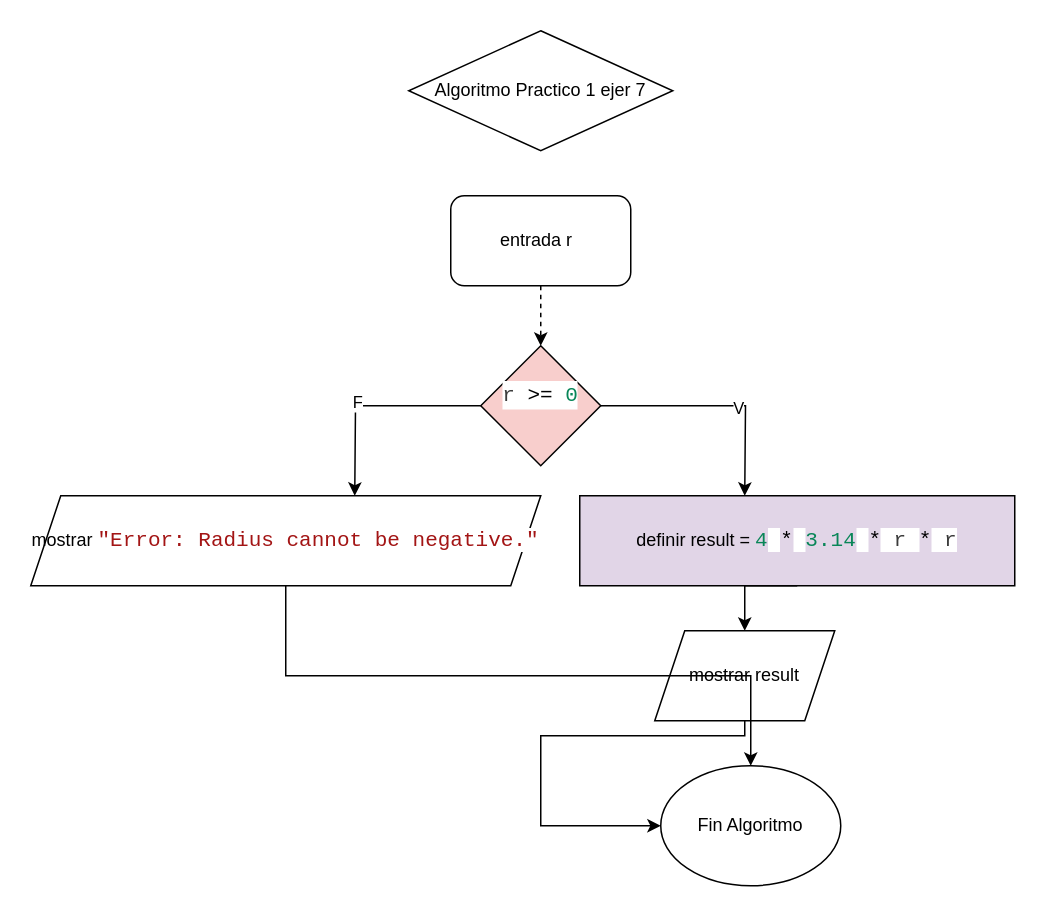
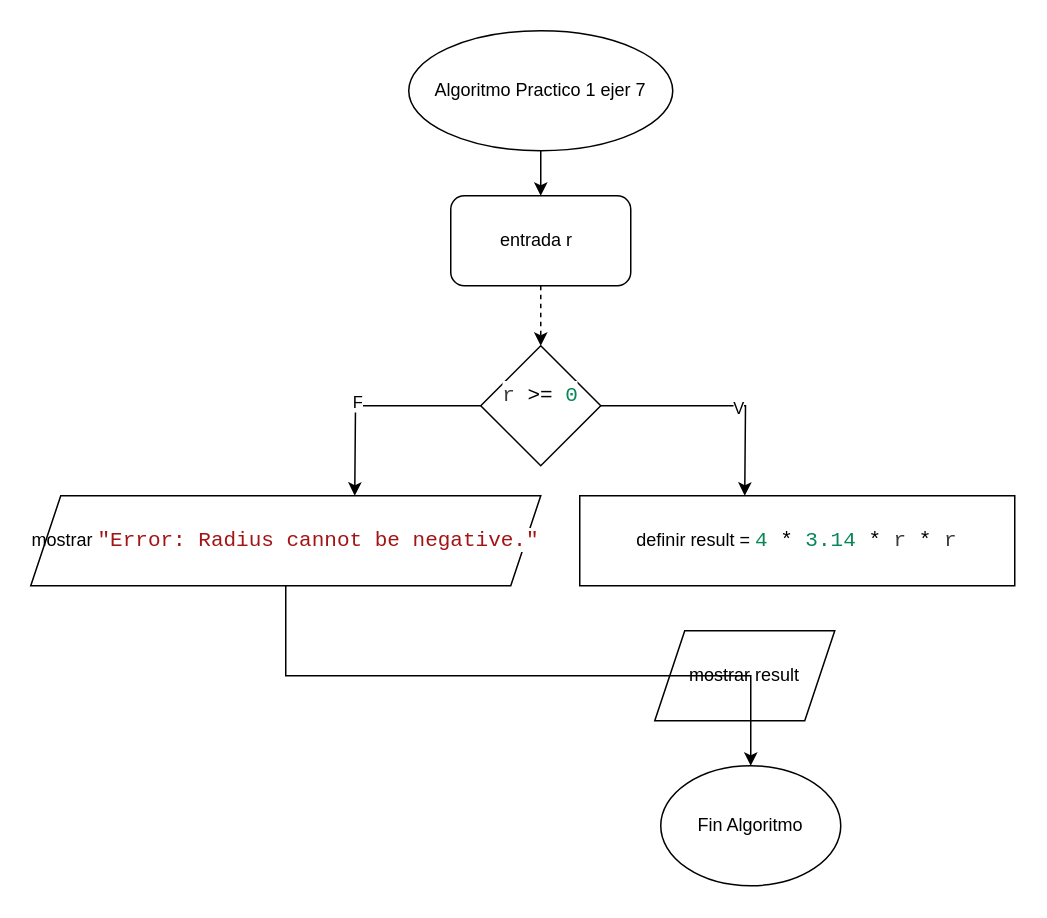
- <mxCell id="3" value="Algoritmo Practico 1 ejer 7" style="rhombus;whiteSpace=wrap;html=1;" vertex="1" parent="1"><mxGeometry x="272" y="20" width="176" height="80" as="geometry" /></mxCell>
+ <mxCell id="3" value="Algoritmo Practico 1 ejer 7" style="ellipse;whiteSpace=wrap;html=1;" vertex="1" parent="1"><mxGeometry x="272" y="20" width="176" height="80" as="geometry" /></mxCell>
+ <mxCell id="2" style="edgeStyle=orthogonalEdgeStyle;rounded=0;orthogonalLoop=1;jettySize=auto;html=1;exitX=0.5;exitY=1;exitDx=0;exitDy=0;" edge="1" parent="1" source="3" target="5"><mxGeometry relative="1" as="geometry" /></mxCell>
- <mxCell id="10" value="&#10;&lt;div style=&quot;color: #3b3b3b;background-color: #ffffff;font-family: Consolas, 'Courier New', monospace;font-weight: normal;font-size: 14px;line-height: 19px;white-space: pre;&quot;&gt;&lt;div&gt;&lt;span style=&quot;color: #3b3b3b;&quot;&gt;r &lt;/span&gt;&lt;span style=&quot;color: #000000;&quot;&gt;&amp;gt;=&lt;/span&gt;&lt;span style=&quot;color: #3b3b3b;&quot;&gt; &lt;/span&gt;&lt;span style=&quot;color: #098658;&quot;&gt;0&lt;/span&gt;&lt;/div&gt;&lt;/div&gt;&#10;&#10;" style="rhombus;whiteSpace=wrap;html=1;fillColor=#f8cecc;" vertex="1" parent="1"><mxGeometry x="320" y="230" width="80" height="80" as="geometry" /></mxCell>
+ <mxCell id="10" value="&#10;&lt;div style=&quot;color: #3b3b3b;background-color: #ffffff;font-family: Consolas, 'Courier New', monospace;font-weight: normal;font-size: 14px;line-height: 19px;white-space: pre;&quot;&gt;&lt;div&gt;&lt;span style=&quot;color: #3b3b3b;&quot;&gt;r &lt;/span&gt;&lt;span style=&quot;color: #000000;&quot;&gt;&amp;gt;=&lt;/span&gt;&lt;span style=&quot;color: #3b3b3b;&quot;&gt; &lt;/span&gt;&lt;span style=&quot;color: #098658;&quot;&gt;0&lt;/span&gt;&lt;/div&gt;&lt;/div&gt;&#10;&#10;" style="rhombus;whiteSpace=wrap;html=1;" vertex="1" parent="1"><mxGeometry x="320" y="230" width="80" height="80" as="geometry" /></mxCell>
- <mxCell id="12" value="definir result =&amp;nbsp;&lt;span style=&quot;font-family: Consolas, &amp;quot;Courier New&amp;quot;, monospace; font-size: 14px; white-space: pre; color: rgb(9, 134, 88);&quot;&gt;4&lt;/span&gt;&lt;span style=&quot;background-color: rgb(255, 255, 255); color: rgb(59, 59, 59); font-family: Consolas, &amp;quot;Courier New&amp;quot;, monospace; font-size: 14px; white-space: pre;&quot;&gt; &lt;/span&gt;&lt;span style=&quot;font-family: Consolas, &amp;quot;Courier New&amp;quot;, monospace; font-size: 14px; white-space: pre;&quot;&gt;*&lt;/span&gt;&lt;span style=&quot;background-color: rgb(255, 255, 255); color: rgb(59, 59, 59); font-family: Consolas, &amp;quot;Courier New&amp;quot;, monospace; font-size: 14px; white-space: pre;&quot;&gt; &lt;/span&gt;&lt;span style=&quot;font-family: Consolas, &amp;quot;Courier New&amp;quot;, monospace; font-size: 14px; white-space: pre; color: rgb(9, 134, 88);&quot;&gt;3.14&lt;/span&gt;&lt;span style=&quot;background-color: rgb(255, 255, 255); color: rgb(59, 59, 59); font-family: Consolas, &amp;quot;Courier New&amp;quot;, monospace; font-size: 14px; white-space: pre;&quot;&gt; &lt;/span&gt;&lt;span style=&quot;font-family: Consolas, &amp;quot;Courier New&amp;quot;, monospace; font-size: 14px; white-space: pre;&quot;&gt;*&lt;/span&gt;&lt;span style=&quot;background-color: rgb(255, 255, 255); color: rgb(59, 59, 59); font-family: Consolas, &amp;quot;Courier New&amp;quot;, monospace; font-size: 14px; white-space: pre;&quot;&gt; r &lt;/span&gt;&lt;span style=&quot;font-family: Consolas, &amp;quot;Courier New&amp;quot;, monospace; font-size: 14px; white-space: pre;&quot;&gt;*&lt;/span&gt;&lt;span style=&quot;background-color: rgb(255, 255, 255); color: rgb(59, 59, 59); font-family: Consolas, &amp;quot;Courier New&amp;quot;, monospace; font-size: 14px; white-space: pre;&quot;&gt; r&lt;/span&gt;" style="rounded=0;whiteSpace=wrap;html=1;fillColor=#e1d5e7;" vertex="1" parent="1"><mxGeometry x="386" y="330" width="290" height="60" as="geometry" /></mxCell>
+ <mxCell id="12" value="definir result =&amp;nbsp;&lt;span style=&quot;font-family: Consolas, &amp;quot;Courier New&amp;quot;, monospace; font-size: 14px; white-space: pre; color: rgb(9, 134, 88);&quot;&gt;4&lt;/span&gt;&lt;span style=&quot;background-color: rgb(255, 255, 255); color: rgb(59, 59, 59); font-family: Consolas, &amp;quot;Courier New&amp;quot;, monospace; font-size: 14px; white-space: pre;&quot;&gt; &lt;/span&gt;&lt;span style=&quot;font-family: Consolas, &amp;quot;Courier New&amp;quot;, monospace; font-size: 14px; white-space: pre;&quot;&gt;*&lt;/span&gt;&lt;span style=&quot;background-color: rgb(255, 255, 255); color: rgb(59, 59, 59); font-family: Consolas, &amp;quot;Courier New&amp;quot;, monospace; font-size: 14px; white-space: pre;&quot;&gt; &lt;/span&gt;&lt;span style=&quot;font-family: Consolas, &amp;quot;Courier New&amp;quot;, monospace; font-size: 14px; white-space: pre; color: rgb(9, 134, 88);&quot;&gt;3.14&lt;/span&gt;&lt;span style=&quot;background-color: rgb(255, 255, 255); color: rgb(59, 59, 59); font-family: Consolas, &amp;quot;Courier New&amp;quot;, monospace; font-size: 14px; white-space: pre;&quot;&gt; &lt;/span&gt;&lt;span style=&quot;font-family: Consolas, &amp;quot;Courier New&amp;quot;, monospace; font-size: 14px; white-space: pre;&quot;&gt;*&lt;/span&gt;&lt;span style=&quot;background-color: rgb(255, 255, 255); color: rgb(59, 59, 59); font-family: Consolas, &amp;quot;Courier New&amp;quot;, monospace; font-size: 14px; white-space: pre;&quot;&gt; r &lt;/span&gt;&lt;span style=&quot;font-family: Consolas, &amp;quot;Courier New&amp;quot;, monospace; font-size: 14px; white-space: pre;&quot;&gt;*&lt;/span&gt;&lt;span style=&quot;background-color: rgb(255, 255, 255); color: rgb(59, 59, 59); font-family: Consolas, &amp;quot;Courier New&amp;quot;, monospace; font-size: 14px; white-space: pre;&quot;&gt; r&lt;/span&gt;" style="rounded=0;whiteSpace=wrap;html=1;" vertex="1" parent="1"><mxGeometry x="386" y="330" width="290" height="60" as="geometry" /></mxCell>
- <mxCell id="11" style="edgeStyle=orthogonalEdgeStyle;rounded=0;orthogonalLoop=1;jettySize=auto;html=1;exitX=0.5;exitY=1;exitDx=0;exitDy=0;" edge="1" parent="1" source="12" target="14"><mxGeometry relative="1" as="geometry"><Array as="points"><mxPoint x="496" y="390" /></Array></mxGeometry></mxCell>
- <mxCell id="13" style="edgeStyle=orthogonalEdgeStyle;rounded=0;orthogonalLoop=1;jettySize=auto;html=1;exitX=0.5;exitY=1;exitDx=0;exitDy=0;" edge="1" parent="1" source="14" target="17"><mxGeometry relative="1" as="geometry"><Array as="points"><mxPoint x="496" y="490" /><mxPoint x="360" y="490" /></Array></mxGeometry></mxCell>
